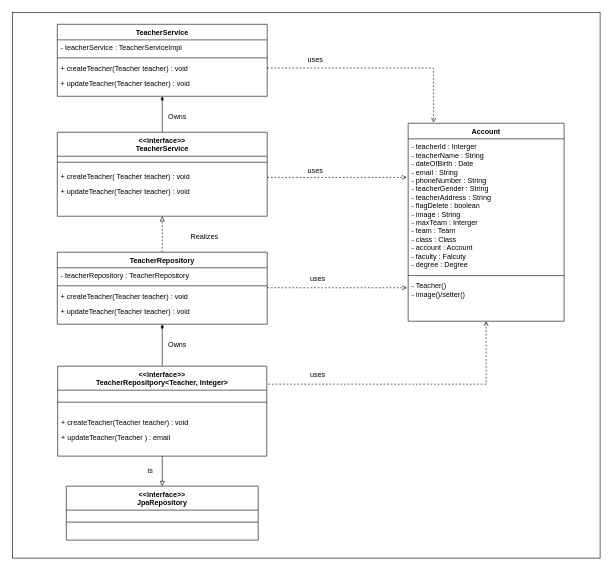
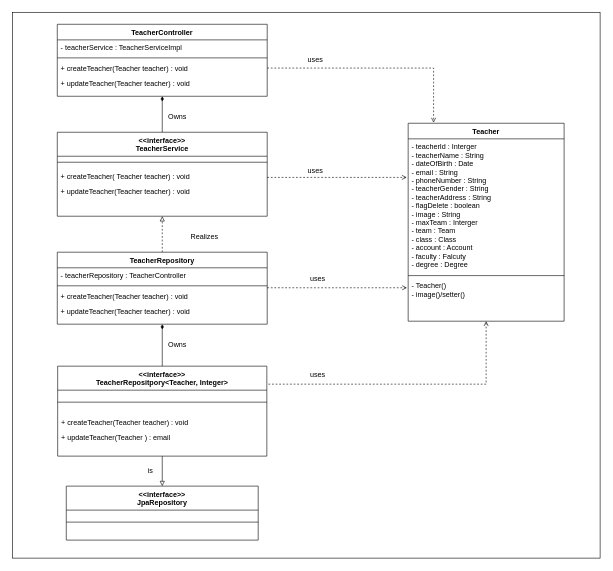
- <mxCell id="3" value="TeacherService" style="swimlane;fontStyle=1;align=center;verticalAlign=top;childLayout=stackLayout;horizontal=1;startSize=26;horizontalStack=0;resizeParent=1;resizeLast=0;collapsible=1;marginBottom=0;rounded=0;shadow=0;strokeWidth=1;" parent="1" vertex="1"><mxGeometry x="95" y="40" width="350" height="120" as="geometry"><mxRectangle x="30" y="600" width="160" height="26" as="alternateBounds" /></mxGeometry></mxCell>
+ <mxCell id="3" value="TeacherController" style="swimlane;fontStyle=1;align=center;verticalAlign=top;childLayout=stackLayout;horizontal=1;startSize=26;horizontalStack=0;resizeParent=1;resizeLast=0;collapsible=1;marginBottom=0;rounded=0;shadow=0;strokeWidth=1;" parent="1" vertex="1"><mxGeometry x="95" y="40" width="350" height="120" as="geometry"><mxRectangle x="30" y="600" width="160" height="26" as="alternateBounds" /></mxGeometry></mxCell>
- <mxCell id="32" value="Account" style="swimlane;fontStyle=1;align=center;verticalAlign=top;childLayout=stackLayout;horizontal=1;startSize=26;horizontalStack=0;resizeParent=1;resizeLast=0;collapsible=1;marginBottom=0;rounded=0;shadow=0;strokeWidth=1;" parent="1" vertex="1"><mxGeometry x="680" y="205" width="260" height="330" as="geometry"><mxRectangle x="30" y="600" width="160" height="26" as="alternateBounds" /></mxGeometry></mxCell>
+ <mxCell id="32" value="Teacher" style="swimlane;fontStyle=1;align=center;verticalAlign=top;childLayout=stackLayout;horizontal=1;startSize=26;horizontalStack=0;resizeParent=1;resizeLast=0;collapsible=1;marginBottom=0;rounded=0;shadow=0;strokeWidth=1;" parent="1" vertex="1"><mxGeometry x="680" y="205" width="260" height="330" as="geometry"><mxRectangle x="30" y="600" width="160" height="26" as="alternateBounds" /></mxGeometry></mxCell>
- <mxCell id="17" value="- teacherRepository : TeacherRepository" style="text;align=left;verticalAlign=top;spacingLeft=4;spacingRight=4;overflow=hidden;rotatable=0;points=[[0,0.5],[1,0.5]];portConstraint=eastwest;rounded=0;shadow=0;html=0;" parent="16" vertex="1"><mxGeometry y="26" width="350" height="26" as="geometry" /></mxCell>
+ <mxCell id="17" value="- teacherRepository : TeacherController" style="text;align=left;verticalAlign=top;spacingLeft=4;spacingRight=4;overflow=hidden;rotatable=0;points=[[0,0.5],[1,0.5]];portConstraint=eastwest;rounded=0;shadow=0;html=0;" parent="16" vertex="1"><mxGeometry y="26" width="350" height="26" as="geometry" /></mxCell>
